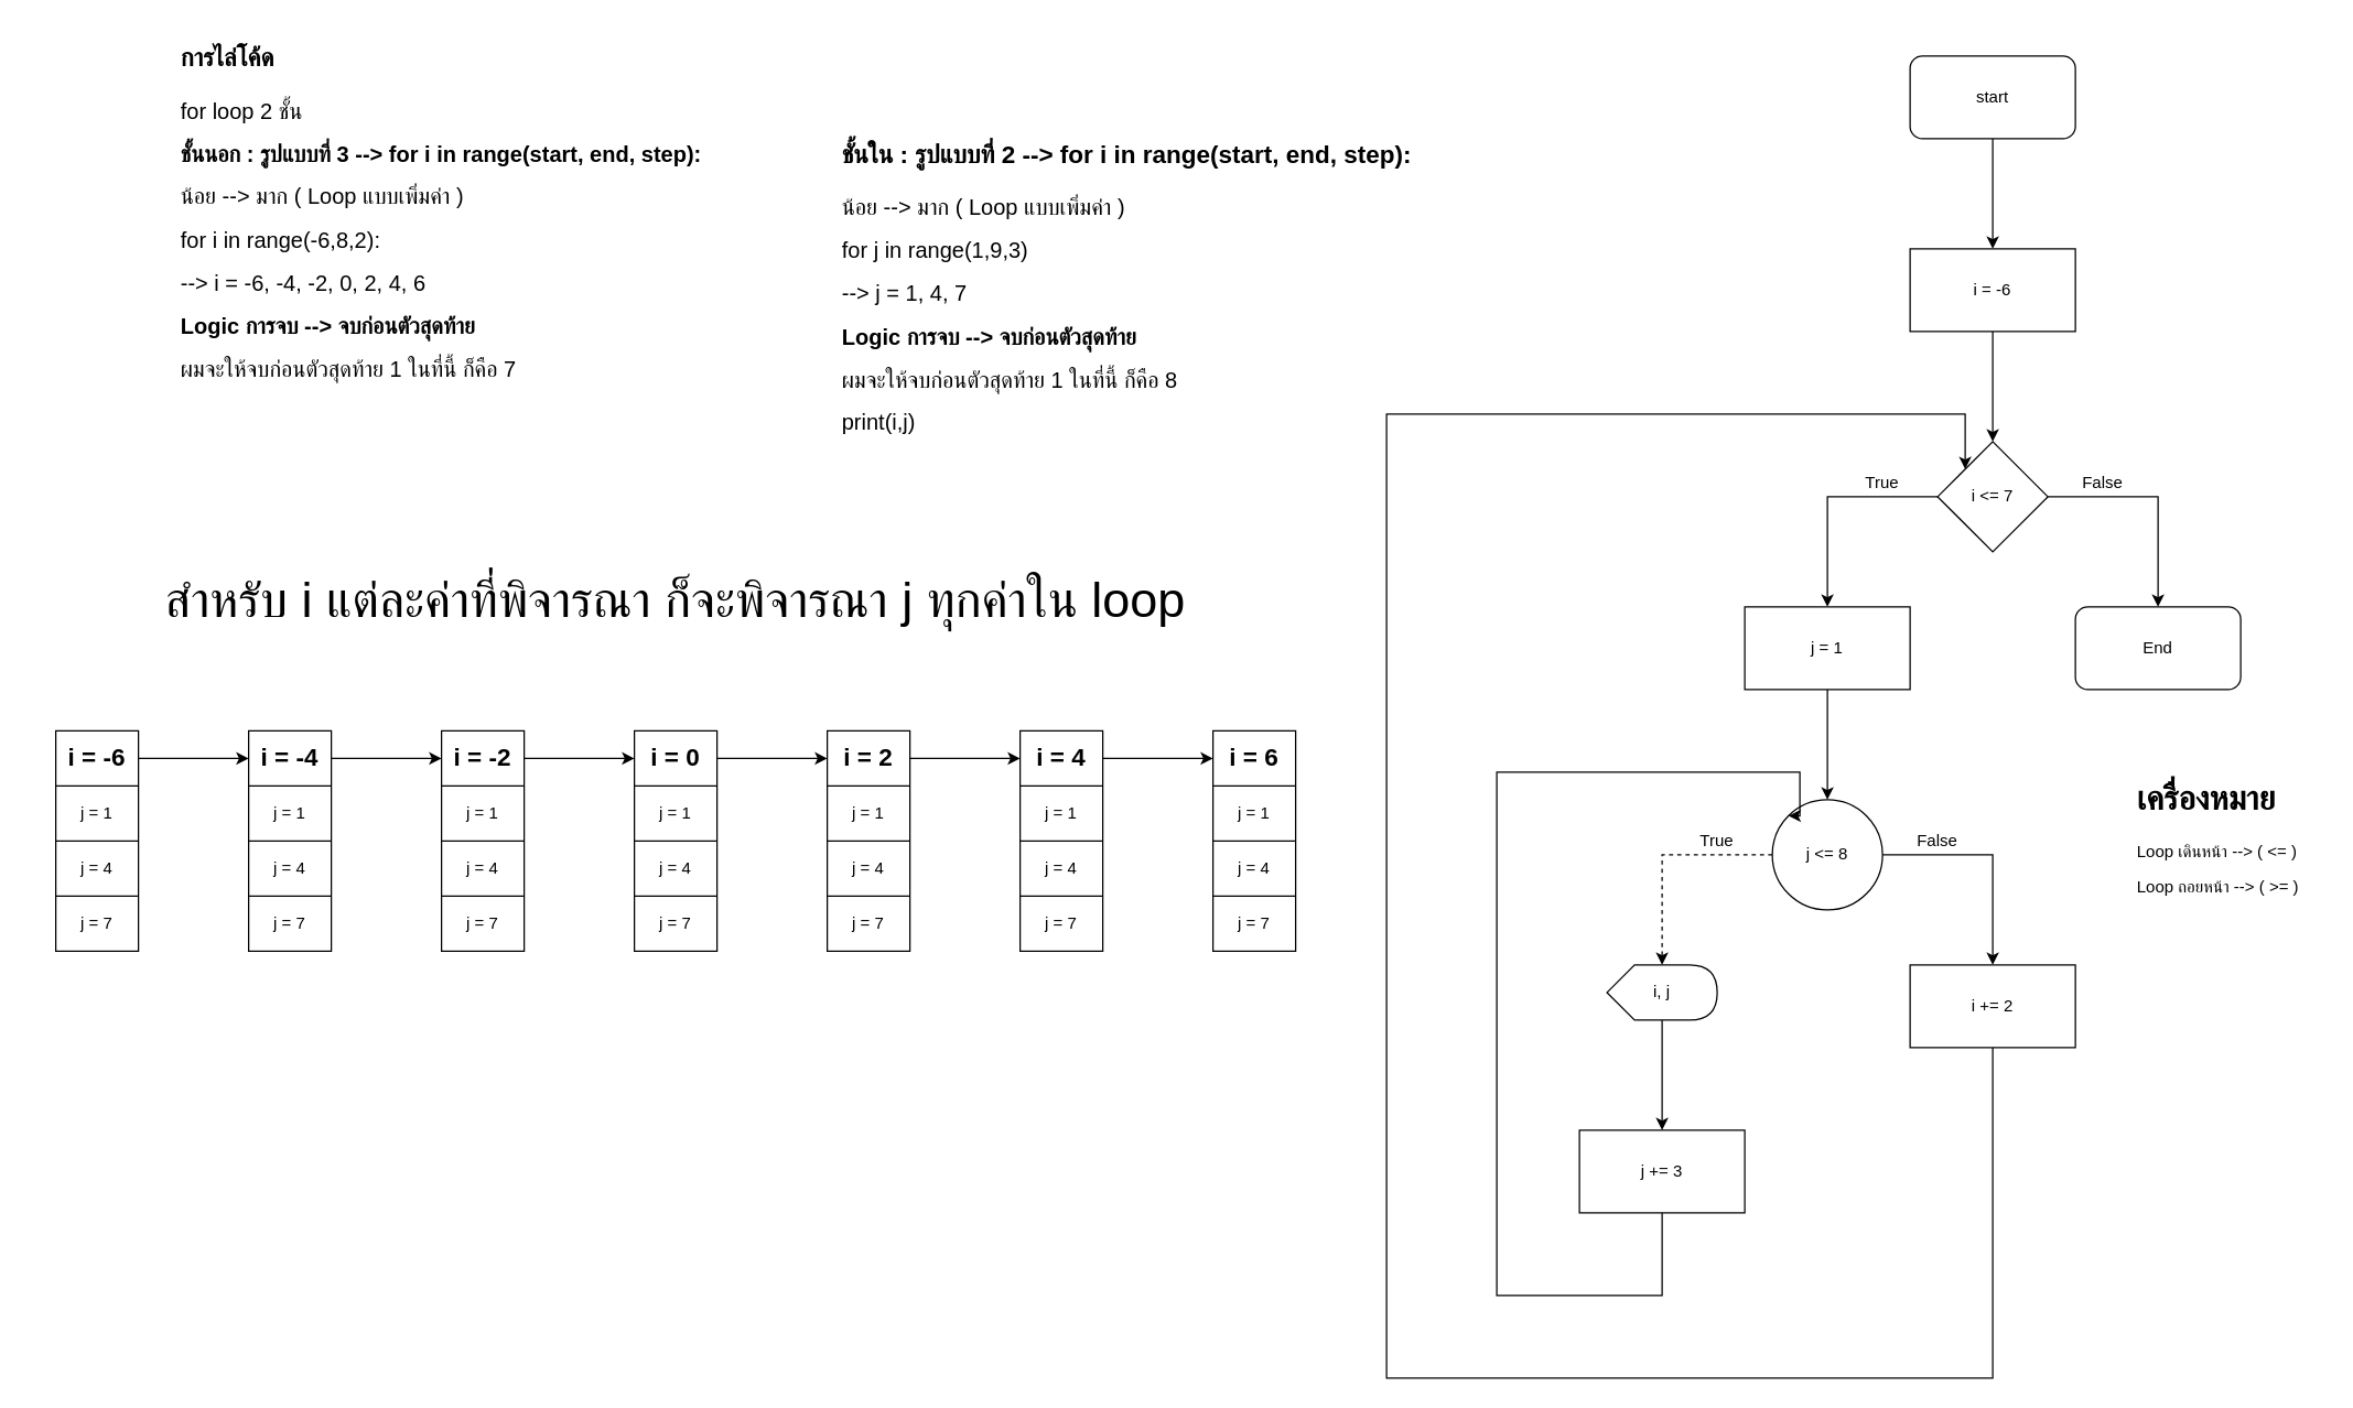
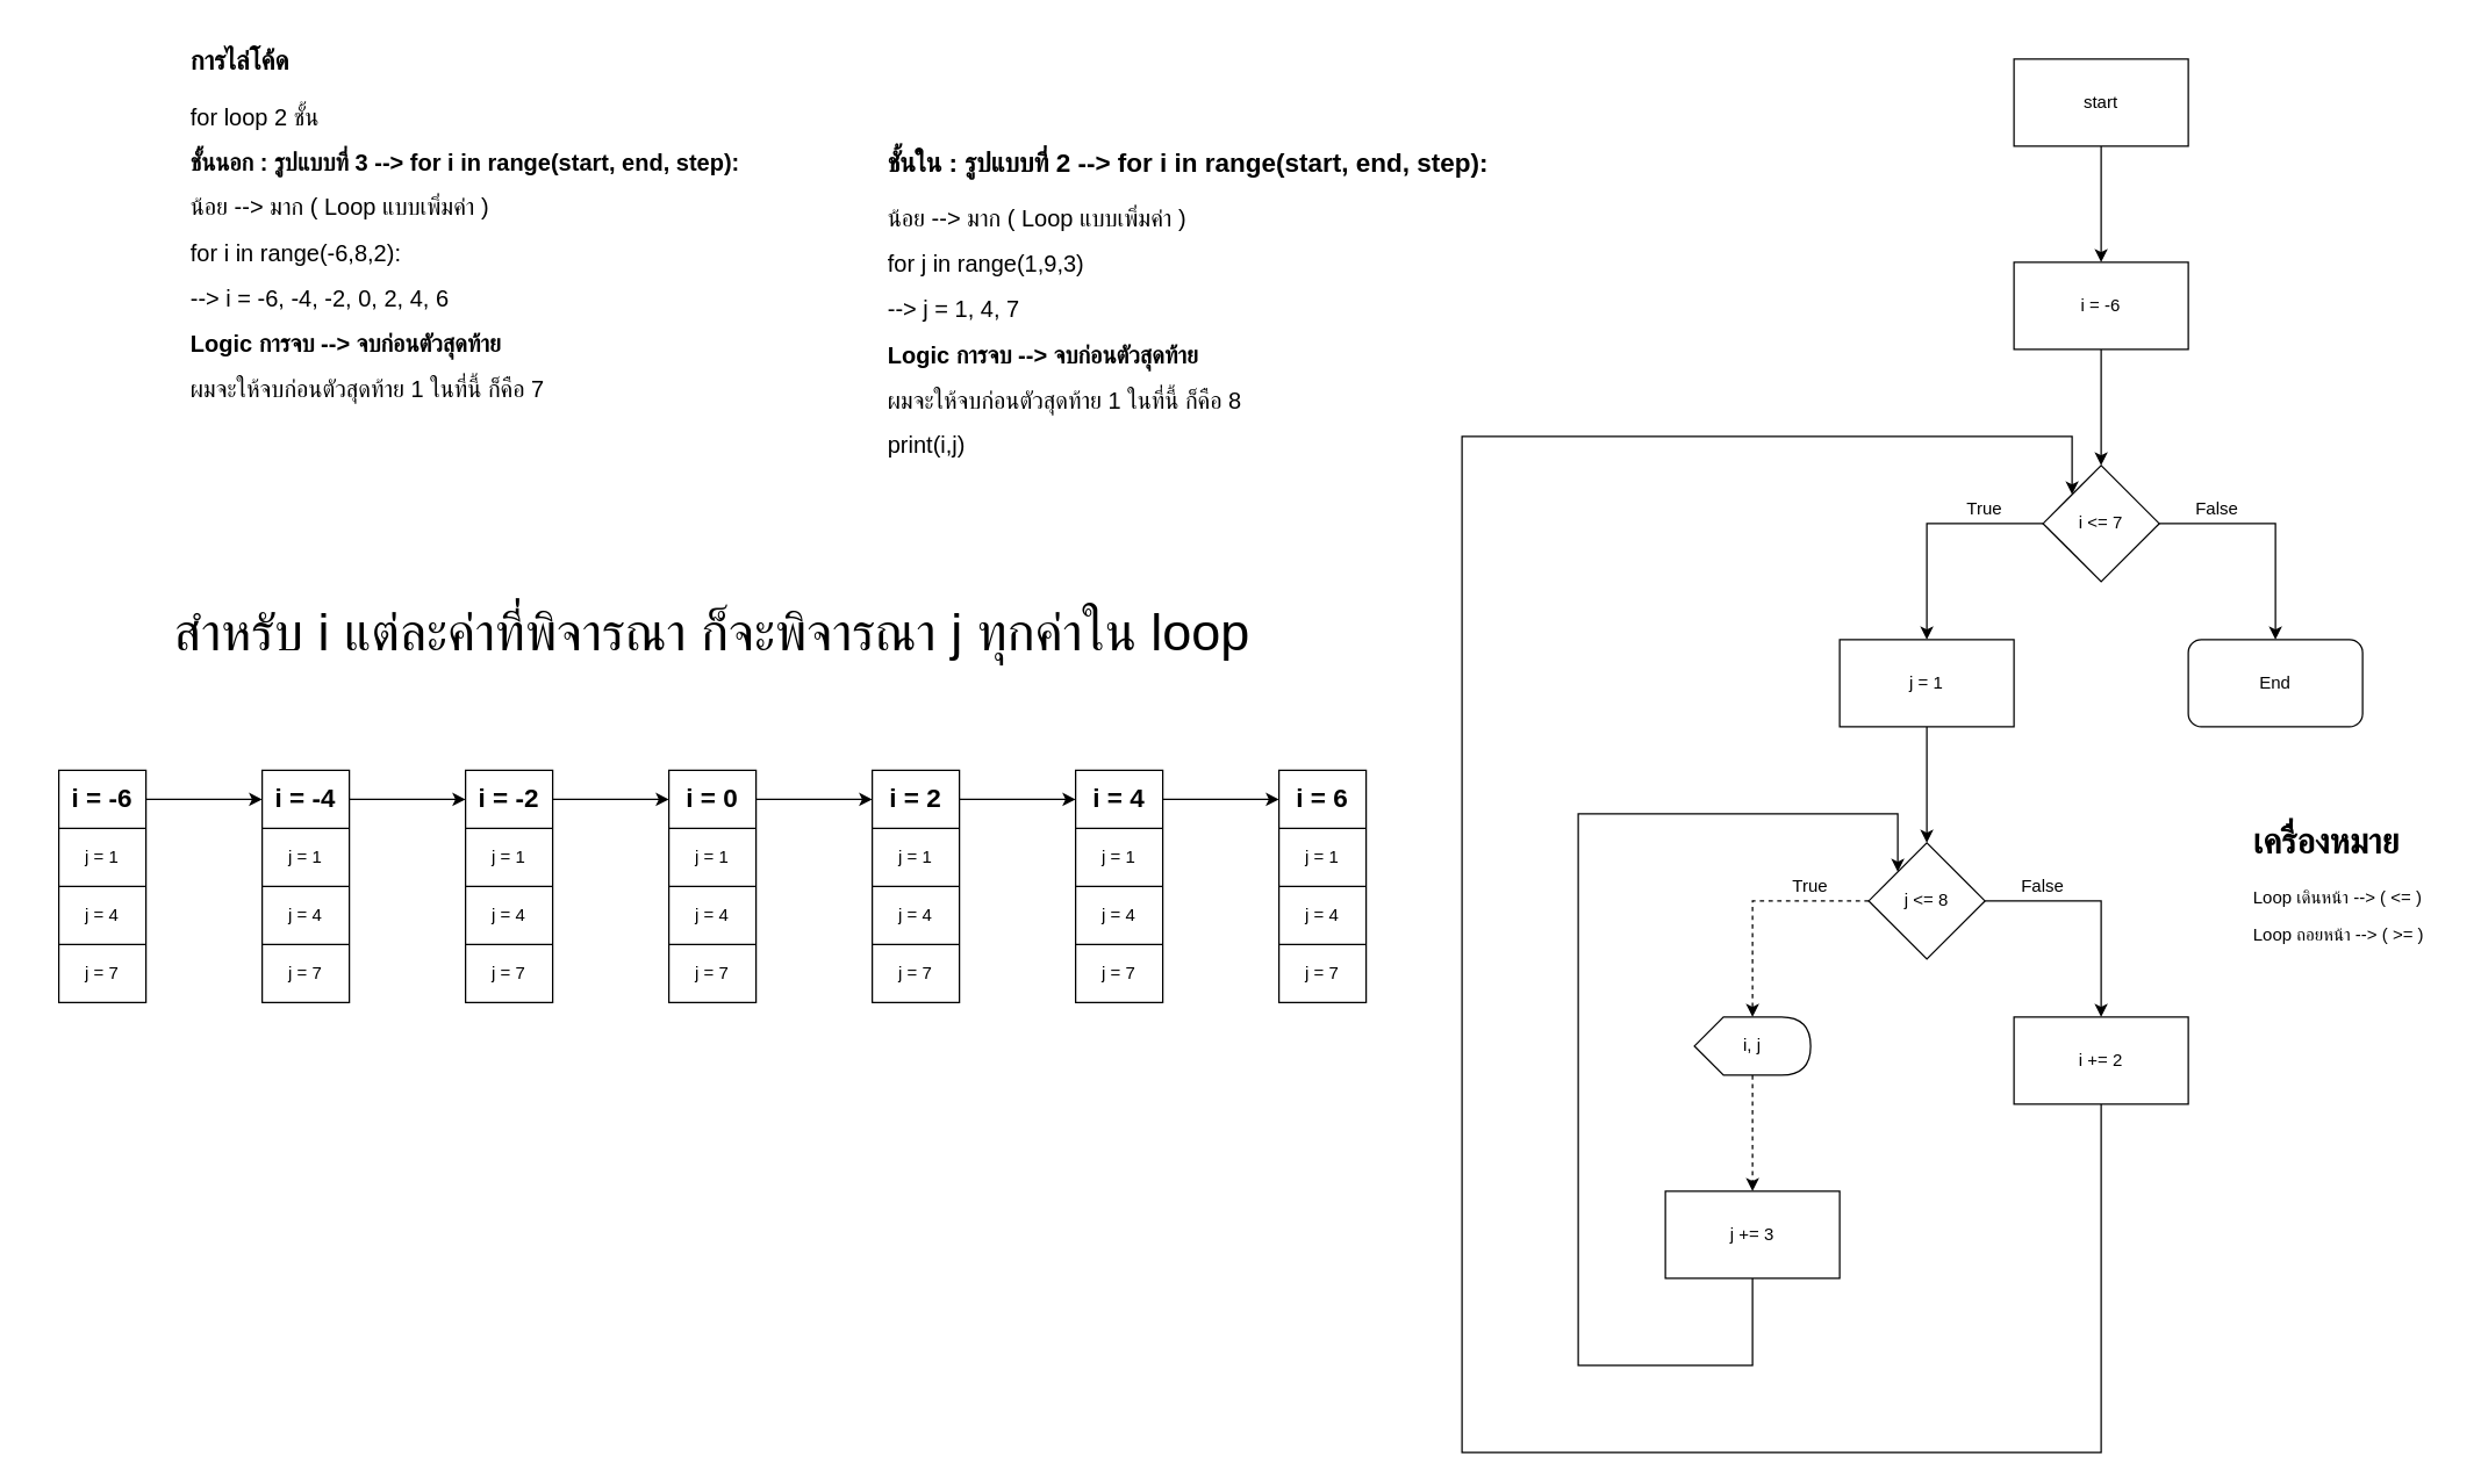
- <mxCell id="76" value="start" style="rounded=1;whiteSpace=wrap;html=1;" parent="1" vertex="1"><mxGeometry x="1386" y="40" width="120" height="60" as="geometry" /></mxCell>
+ <mxCell id="76" value="start" style="whiteSpace=wrap;html=1;rounded=0;" parent="1" vertex="1"><mxGeometry x="1386" y="40" width="120" height="60" as="geometry" /></mxCell>
- <mxCell id="86" value="j &amp;lt;= 8" style="ellipse;whiteSpace=wrap;html=1;" parent="1" vertex="1"><mxGeometry x="1286" y="580" width="80" height="80" as="geometry" /></mxCell>
+ <mxCell id="86" value="j &amp;lt;= 8" style="rhombus;whiteSpace=wrap;html=1;" parent="1" vertex="1"><mxGeometry x="1286" y="580" width="80" height="80" as="geometry" /></mxCell>
- <mxCell id="87" style="edgeStyle=orthogonalEdgeStyle;rounded=0;orthogonalLoop=1;jettySize=auto;html=1;" parent="1" source="88" target="90" edge="1"><mxGeometry relative="1" as="geometry" /></mxCell>
+ <mxCell id="87" style="edgeStyle=orthogonalEdgeStyle;rounded=0;orthogonalLoop=1;jettySize=auto;html=1;dashed=1;" parent="1" source="88" target="90" edge="1"><mxGeometry relative="1" as="geometry" /></mxCell>
